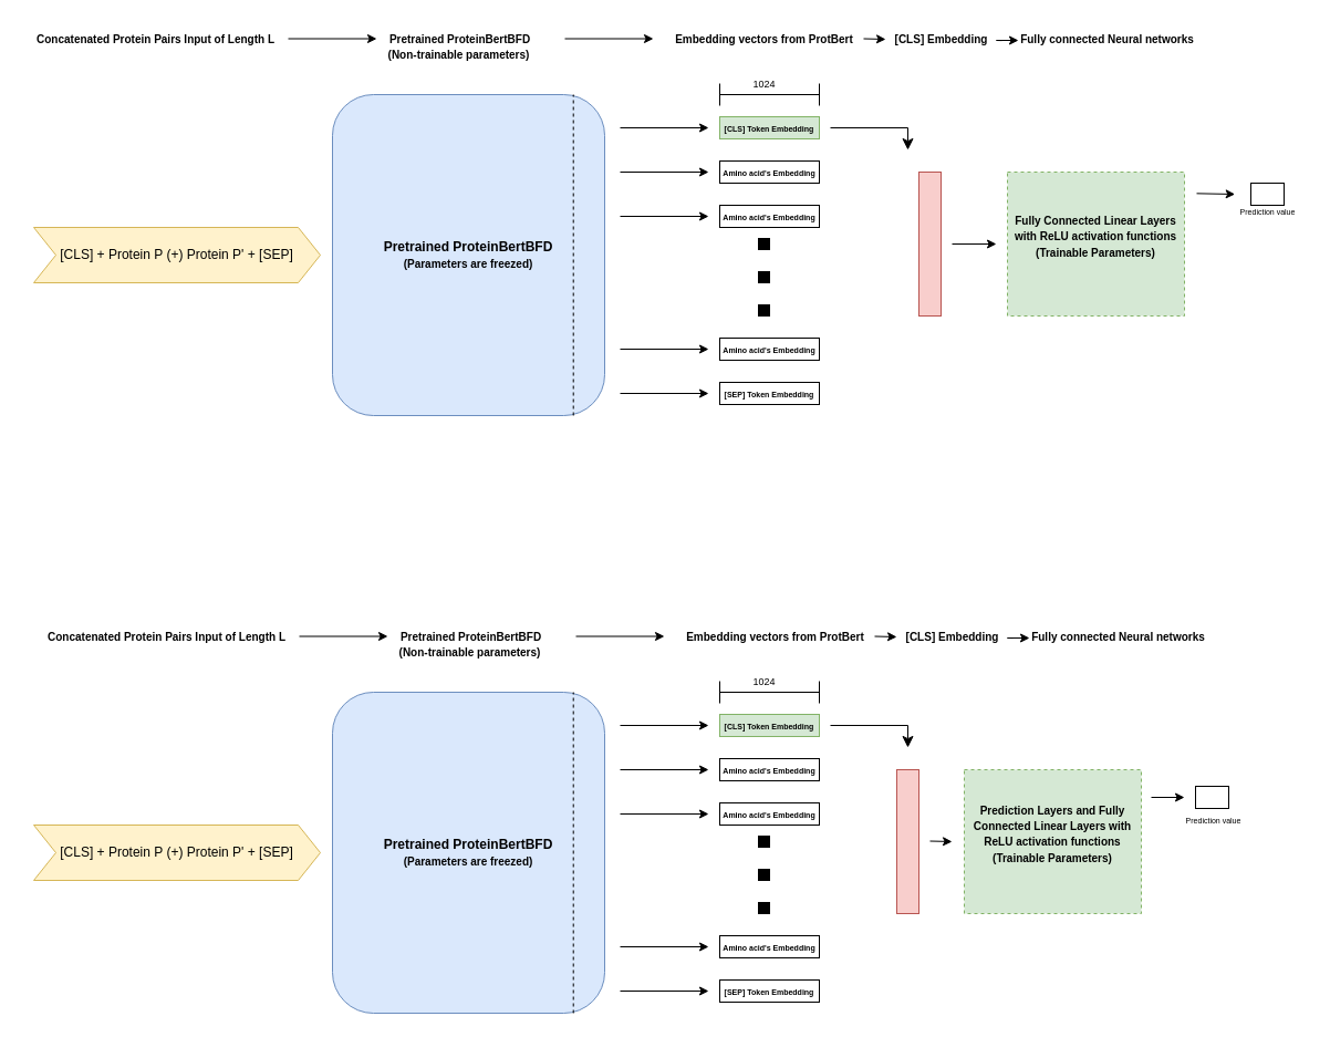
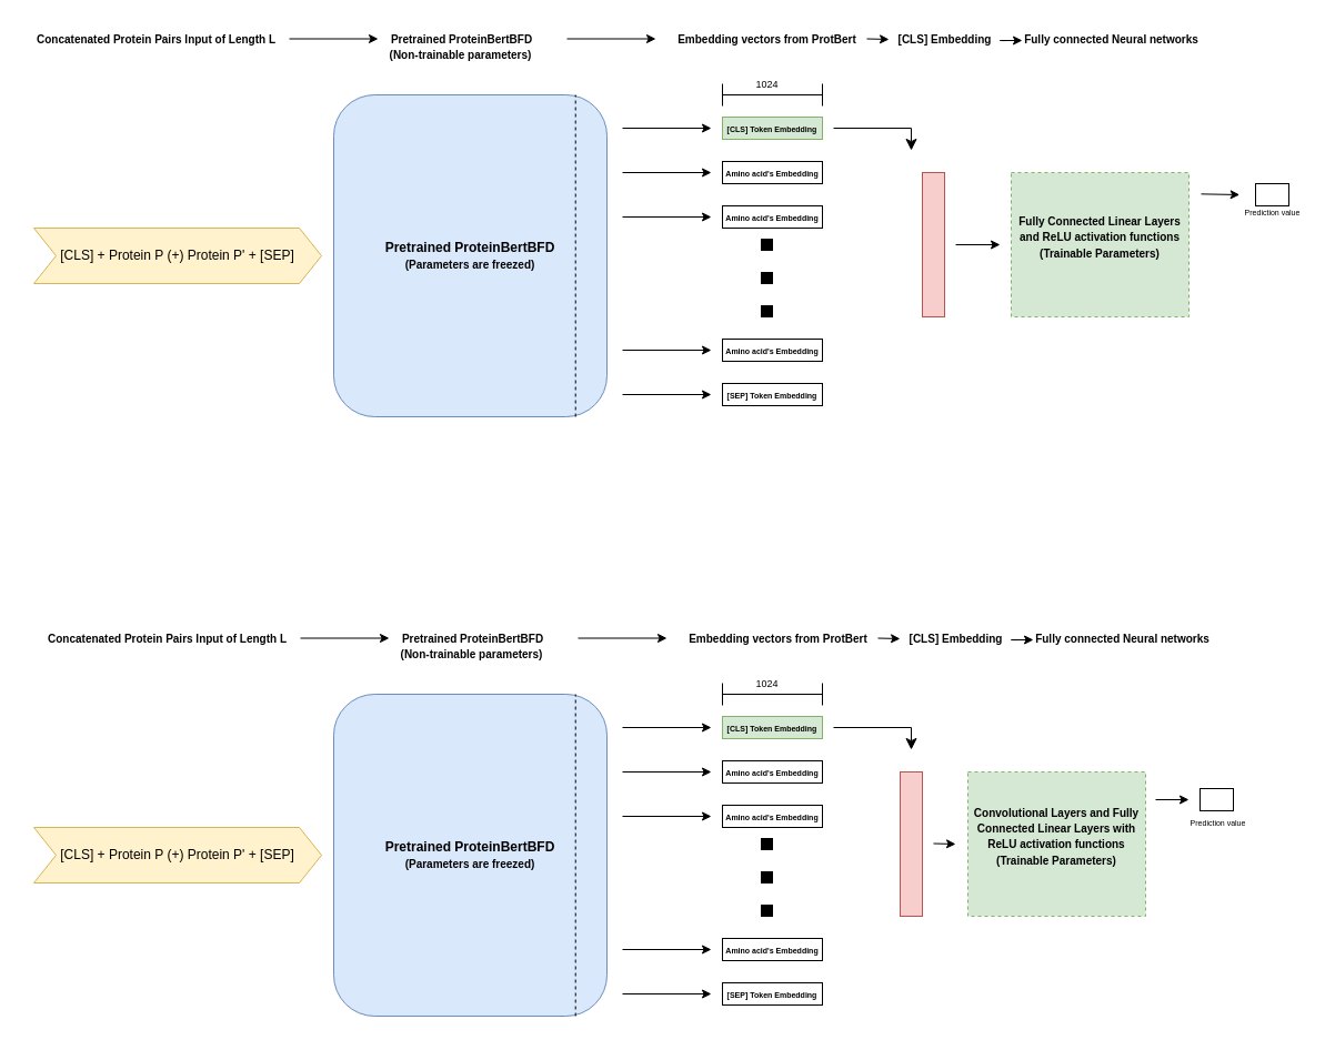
- <mxCell id="22" value="&lt;font style=&quot;font-size: 10px;&quot;&gt;&lt;b&gt;Fully Connected Linear Layers with ReLU activation functions&lt;br&gt;(Trainable Parameters)&lt;br&gt;&lt;br&gt;&lt;/b&gt;&lt;/font&gt;" style="rounded=0;whiteSpace=wrap;html=1;dashed=1;fillColor=#d5e8d4;strokeColor=#82b366;" parent="1" vertex="1"><mxGeometry x="910" y="155" width="160" height="130" as="geometry" /></mxCell>
+ <mxCell id="22" value="&lt;font style=&quot;font-size: 10px;&quot;&gt;&lt;b&gt;Fully Connected Linear Layers and ReLU activation functions&lt;br&gt;(Trainable Parameters)&lt;br&gt;&lt;br&gt;&lt;/b&gt;&lt;/font&gt;" style="rounded=0;whiteSpace=wrap;html=1;dashed=1;fillColor=#d5e8d4;strokeColor=#82b366;" parent="1" vertex="1"><mxGeometry x="910" y="155" width="160" height="130" as="geometry" /></mxCell>
- <mxCell id="47" value="&lt;font style=&quot;font-size: 10px;&quot;&gt;&lt;b&gt;Prediction Layers and Fully Connected Linear Layers with ReLU activation functions&lt;br&gt;(Trainable Parameters)&lt;br&gt;&lt;br&gt;&lt;/b&gt;&lt;/font&gt;" style="rounded=0;whiteSpace=wrap;html=1;dashed=1;fillColor=#d5e8d4;strokeColor=#82b366;" parent="1" vertex="1"><mxGeometry x="871" y="695" width="160" height="130" as="geometry" /></mxCell>
+ <mxCell id="47" value="&lt;font style=&quot;font-size: 10px;&quot;&gt;&lt;b&gt;Convolutional Layers and Fully Connected Linear Layers with ReLU activation functions&lt;br&gt;(Trainable Parameters)&lt;br&gt;&lt;br&gt;&lt;/b&gt;&lt;/font&gt;" style="rounded=0;whiteSpace=wrap;html=1;dashed=1;fillColor=#d5e8d4;strokeColor=#82b366;" parent="1" vertex="1"><mxGeometry x="871" y="695" width="160" height="130" as="geometry" /></mxCell>
